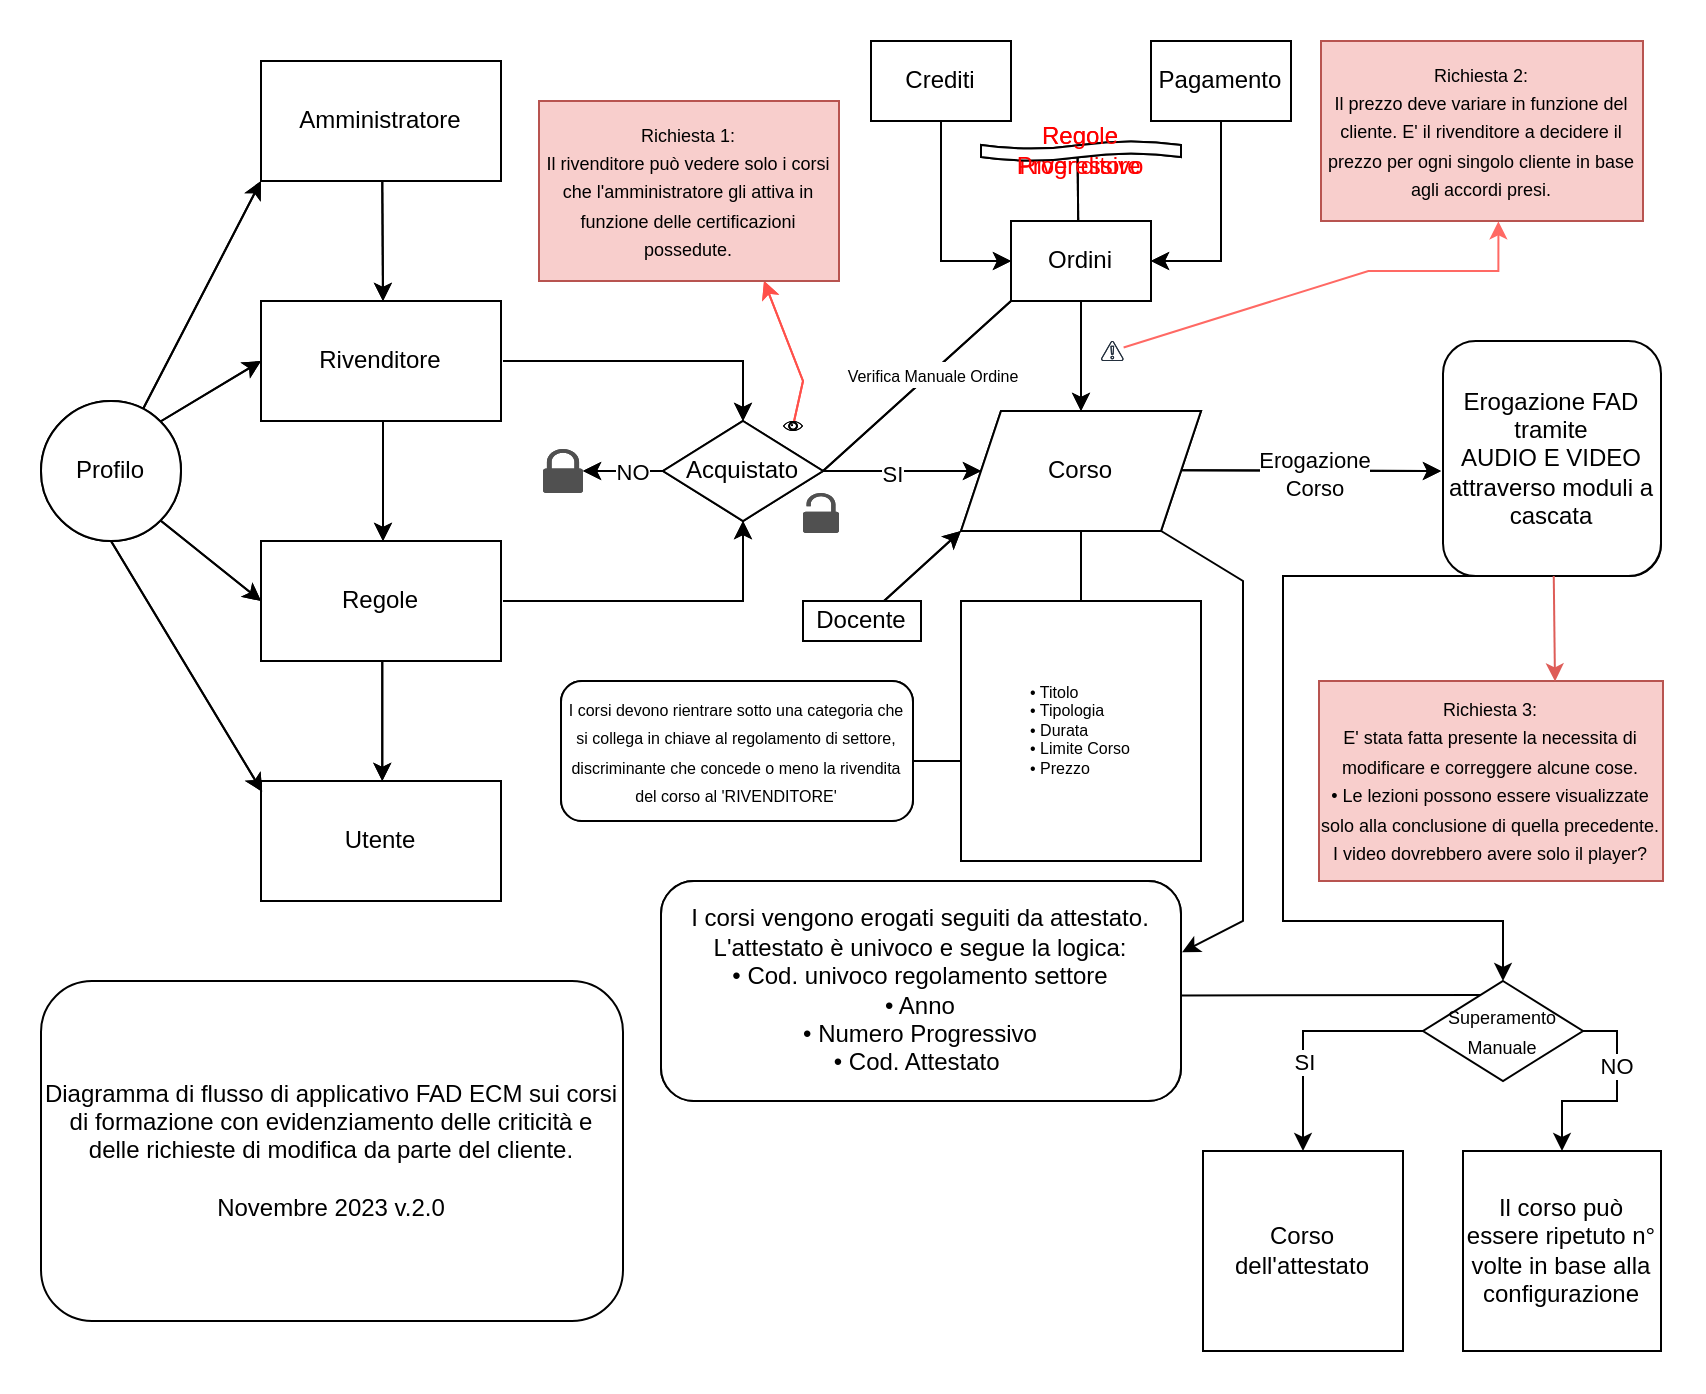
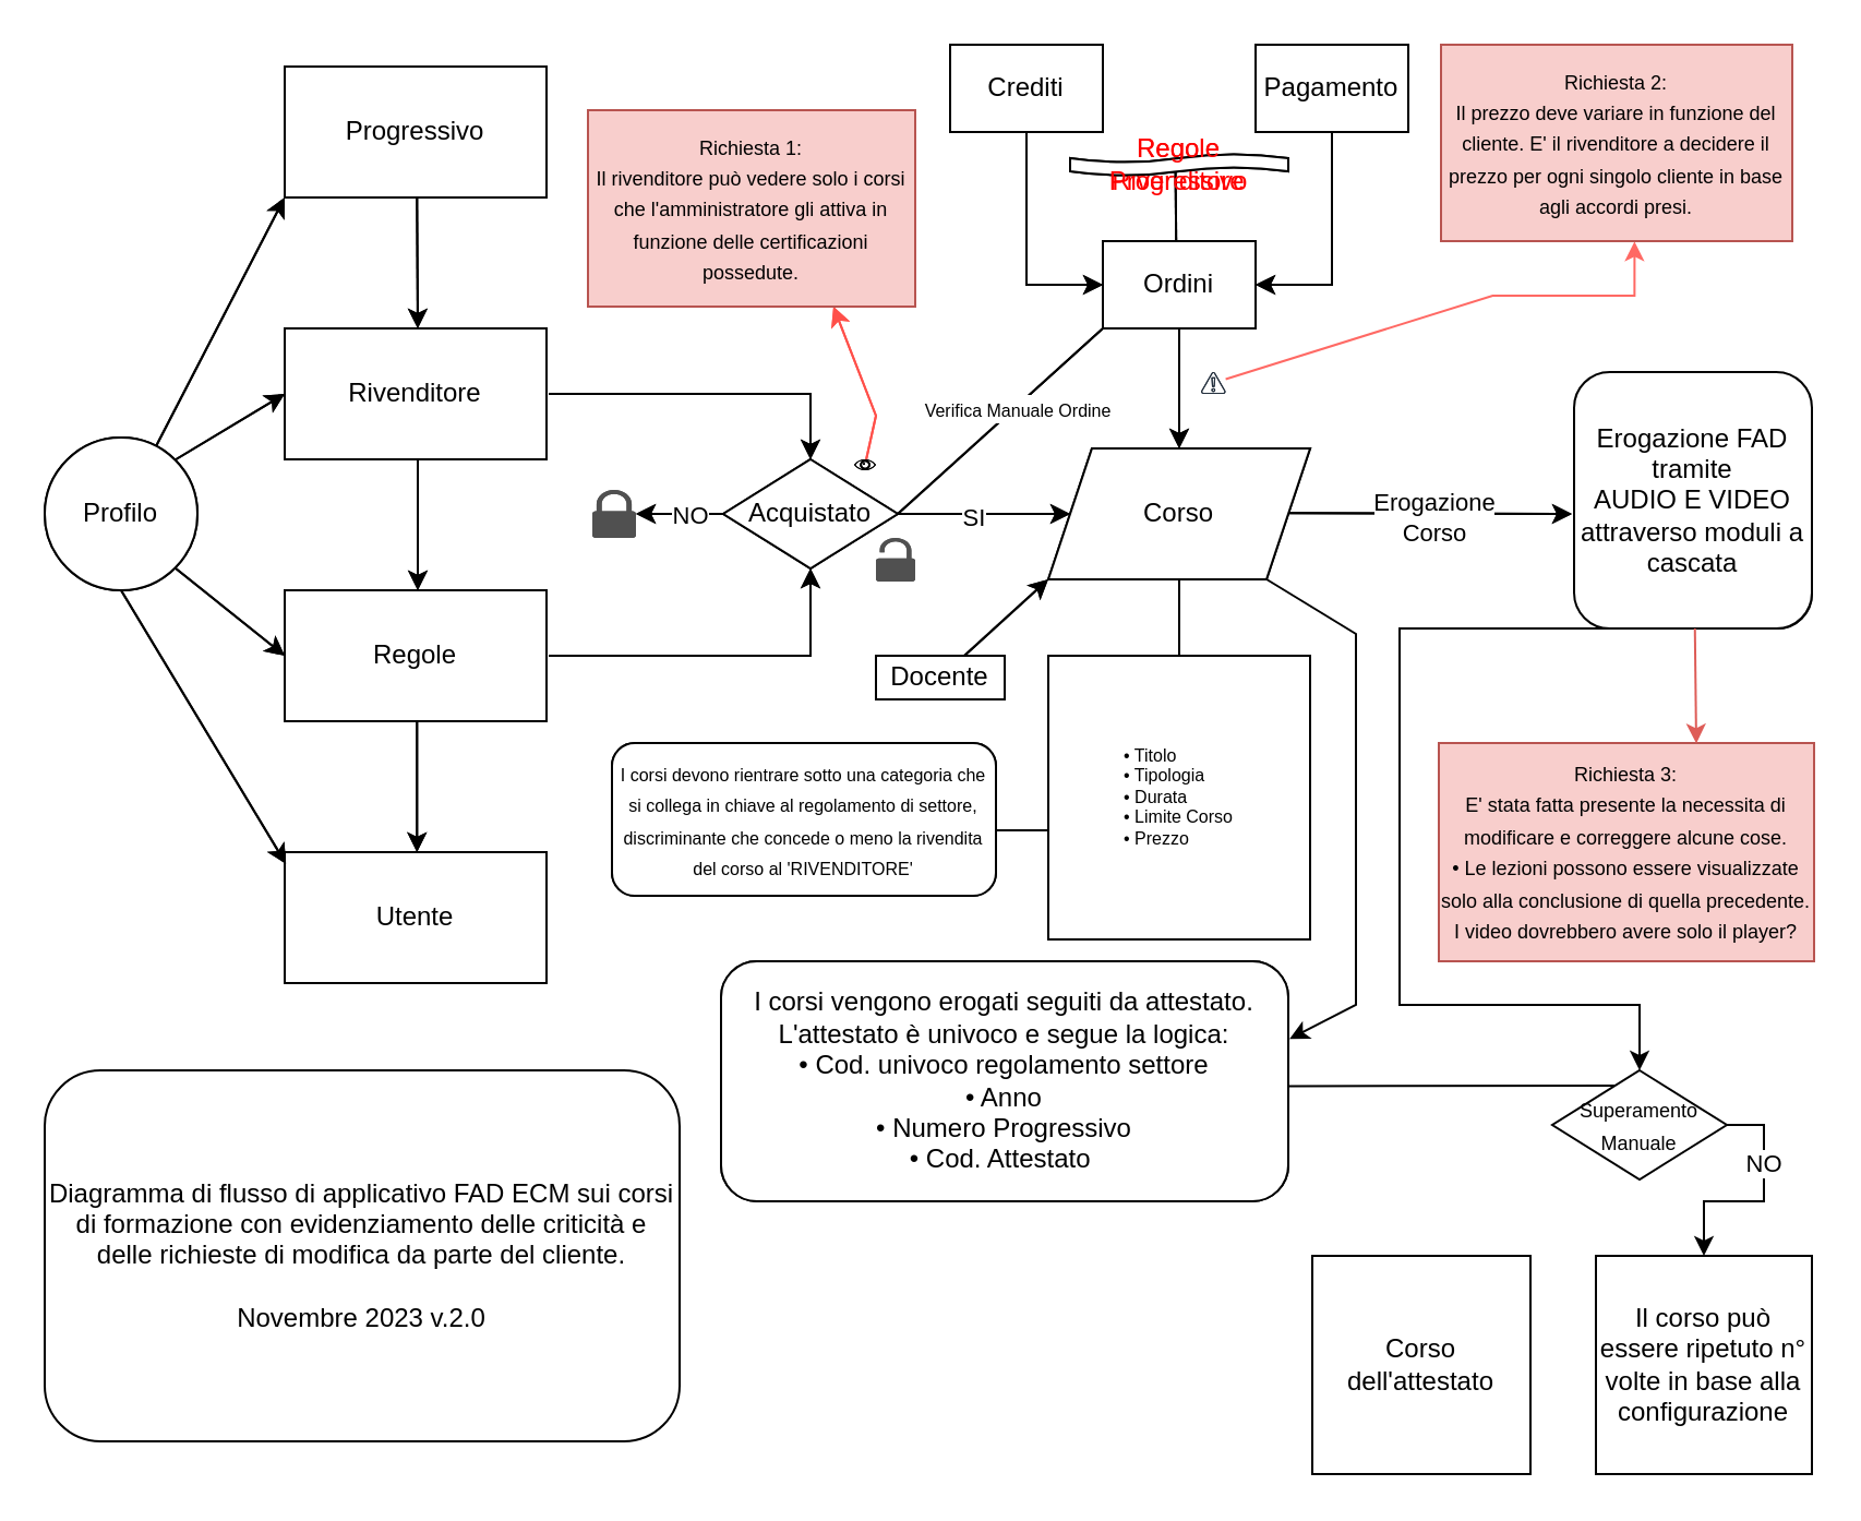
- <mxCell id="2" value="Amministratore" style="rounded=0;whiteSpace=wrap;html=1;" parent="1" vertex="1"><mxGeometry x="130" y="30" width="120" height="60" as="geometry" /></mxCell>
+ <mxCell id="2" value="Progressivo" style="rounded=0;whiteSpace=wrap;html=1;" parent="1" vertex="1"><mxGeometry x="130" y="30" width="120" height="60" as="geometry" /></mxCell>
- <mxCell id="101" style="edgeStyle=orthogonalEdgeStyle;rounded=0;orthogonalLoop=1;jettySize=auto;html=1;exitX=0;exitY=0.5;exitDx=0;exitDy=0;entryX=0.5;entryY=0;entryDx=0;entryDy=0;" parent="1" source="103" target="106" edge="1"><mxGeometry relative="1" as="geometry"><mxPoint x="661" y="570" as="targetPoint" /></mxGeometry></mxCell>
- <mxCell id="102" value="SI" style="edgeLabel;html=1;align=center;verticalAlign=middle;resizable=0;points=[];" parent="101" vertex="1" connectable="0"><mxGeometry x="0.358" y="1" relative="1" as="geometry"><mxPoint x="-1" y="-6" as="offset" /></mxGeometry></mxCell>
